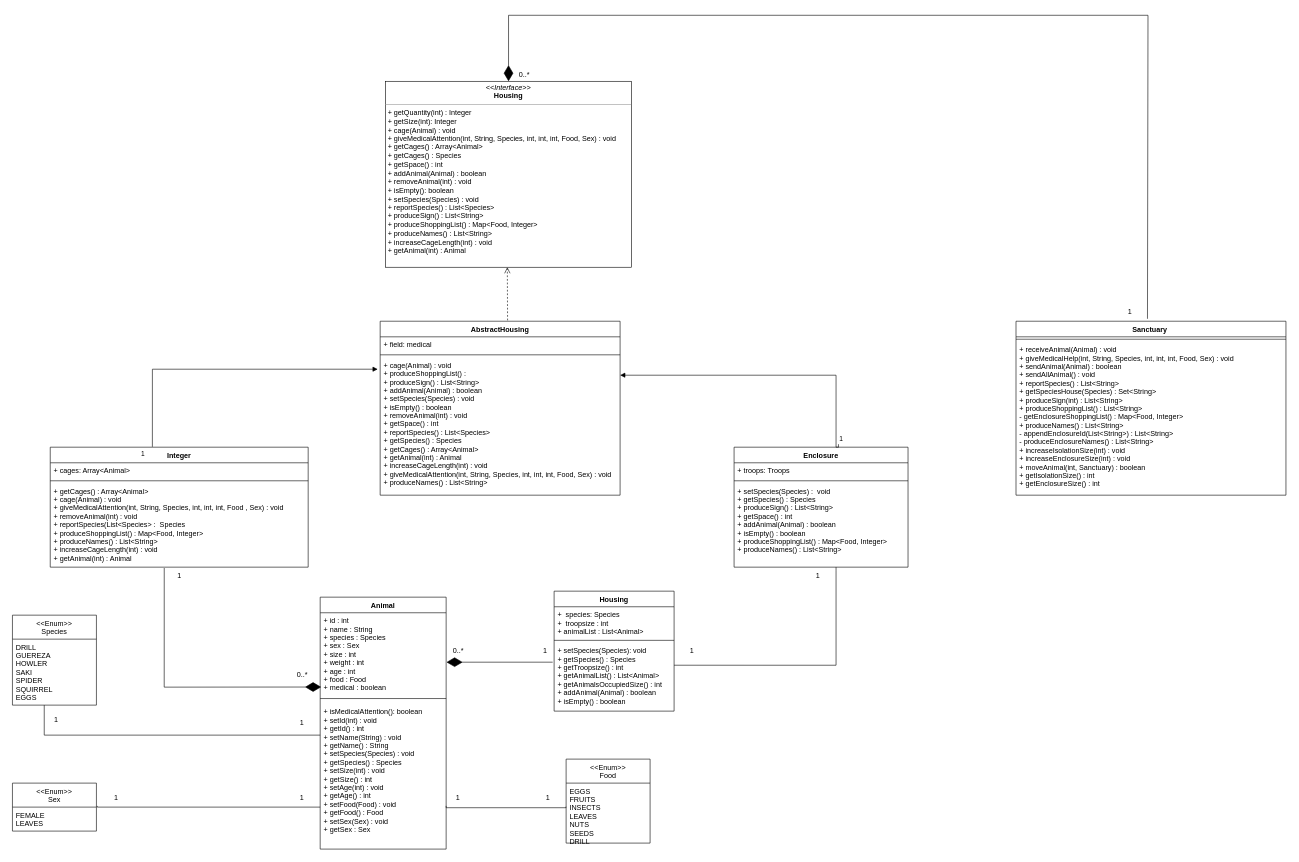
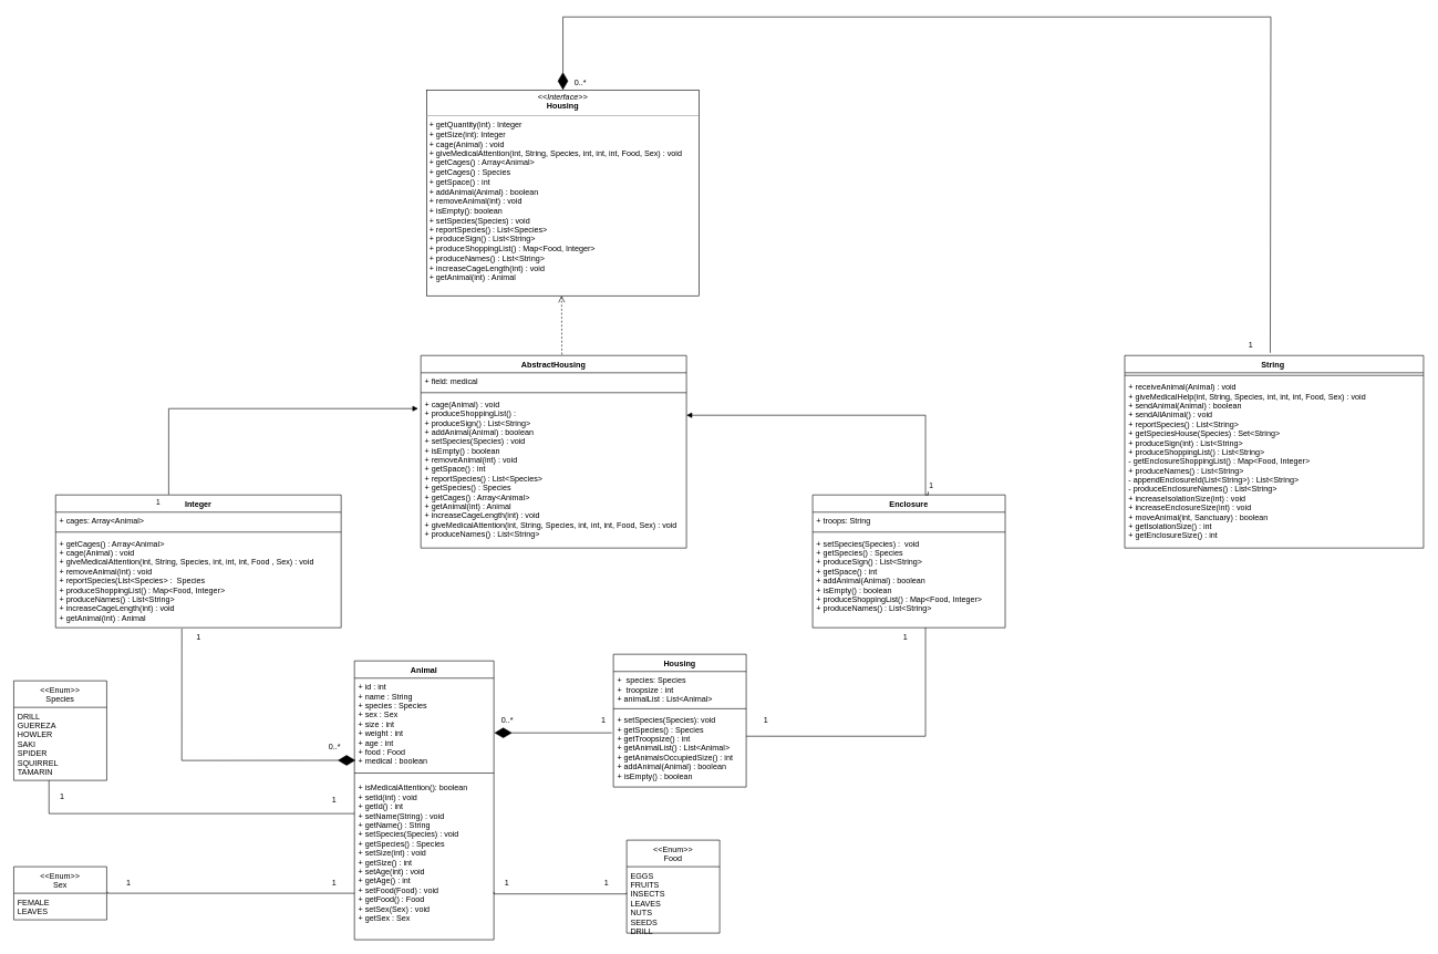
- <mxCell id="31" value="Sanctuary " style="swimlane;fontStyle=1;align=center;verticalAlign=top;childLayout=stackLayout;horizontal=1;startSize=26;horizontalStack=0;resizeParent=1;resizeParentMax=0;resizeLast=0;collapsible=1;marginBottom=0;" vertex="1" parent="1"><mxGeometry x="1693" y="530" width="450" height="290" as="geometry" /></mxCell>
+ <mxCell id="31" value="String " style="swimlane;fontStyle=1;align=center;verticalAlign=top;childLayout=stackLayout;horizontal=1;startSize=26;horizontalStack=0;resizeParent=1;resizeParentMax=0;resizeLast=0;collapsible=1;marginBottom=0;" vertex="1" parent="1"><mxGeometry x="1693" y="530" width="450" height="290" as="geometry" /></mxCell>
- <mxCell id="11" value="+ troops: Troops " style="text;strokeColor=none;fillColor=none;align=left;verticalAlign=top;spacingLeft=4;spacingRight=4;overflow=hidden;rotatable=0;points=[[0,0.5],[1,0.5]];portConstraint=eastwest;" vertex="1" parent="10"><mxGeometry y="26" width="290" height="26" as="geometry" /></mxCell>
+ <mxCell id="11" value="+ troops: String " style="text;strokeColor=none;fillColor=none;align=left;verticalAlign=top;spacingLeft=4;spacingRight=4;overflow=hidden;rotatable=0;points=[[0,0.5],[1,0.5]];portConstraint=eastwest;" vertex="1" parent="10"><mxGeometry y="26" width="290" height="26" as="geometry" /></mxCell>
- <mxCell id="27" value="DRILL&#10;GUEREZA&#10;HOWLER&#10;SAKI&#10;SPIDER&#10;SQUIRREL&#10;EGGS" style="text;strokeColor=none;fillColor=none;align=left;verticalAlign=top;spacingLeft=4;spacingRight=4;overflow=hidden;rotatable=0;points=[[0,0.5],[1,0.5]];portConstraint=eastwest;" vertex="1" parent="26"><mxGeometry y="40" width="140" height="110" as="geometry" /></mxCell>
+ <mxCell id="27" value="DRILL&#10;GUEREZA&#10;HOWLER&#10;SAKI&#10;SPIDER&#10;SQUIRREL&#10;TAMARIN" style="text;strokeColor=none;fillColor=none;align=left;verticalAlign=top;spacingLeft=4;spacingRight=4;overflow=hidden;rotatable=0;points=[[0,0.5],[1,0.5]];portConstraint=eastwest;" vertex="1" parent="26"><mxGeometry y="40" width="140" height="110" as="geometry" /></mxCell>
